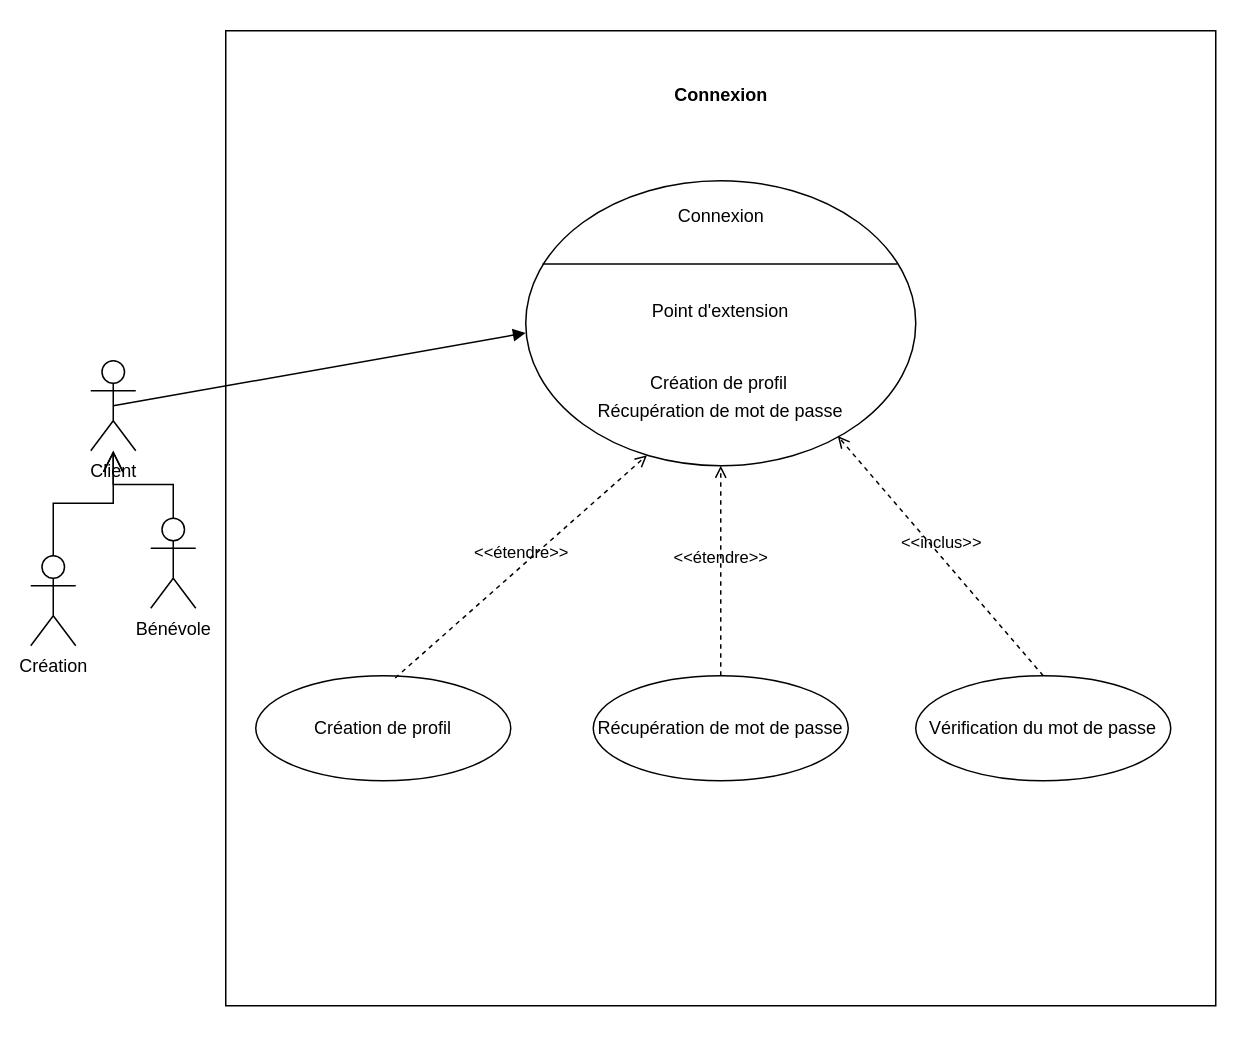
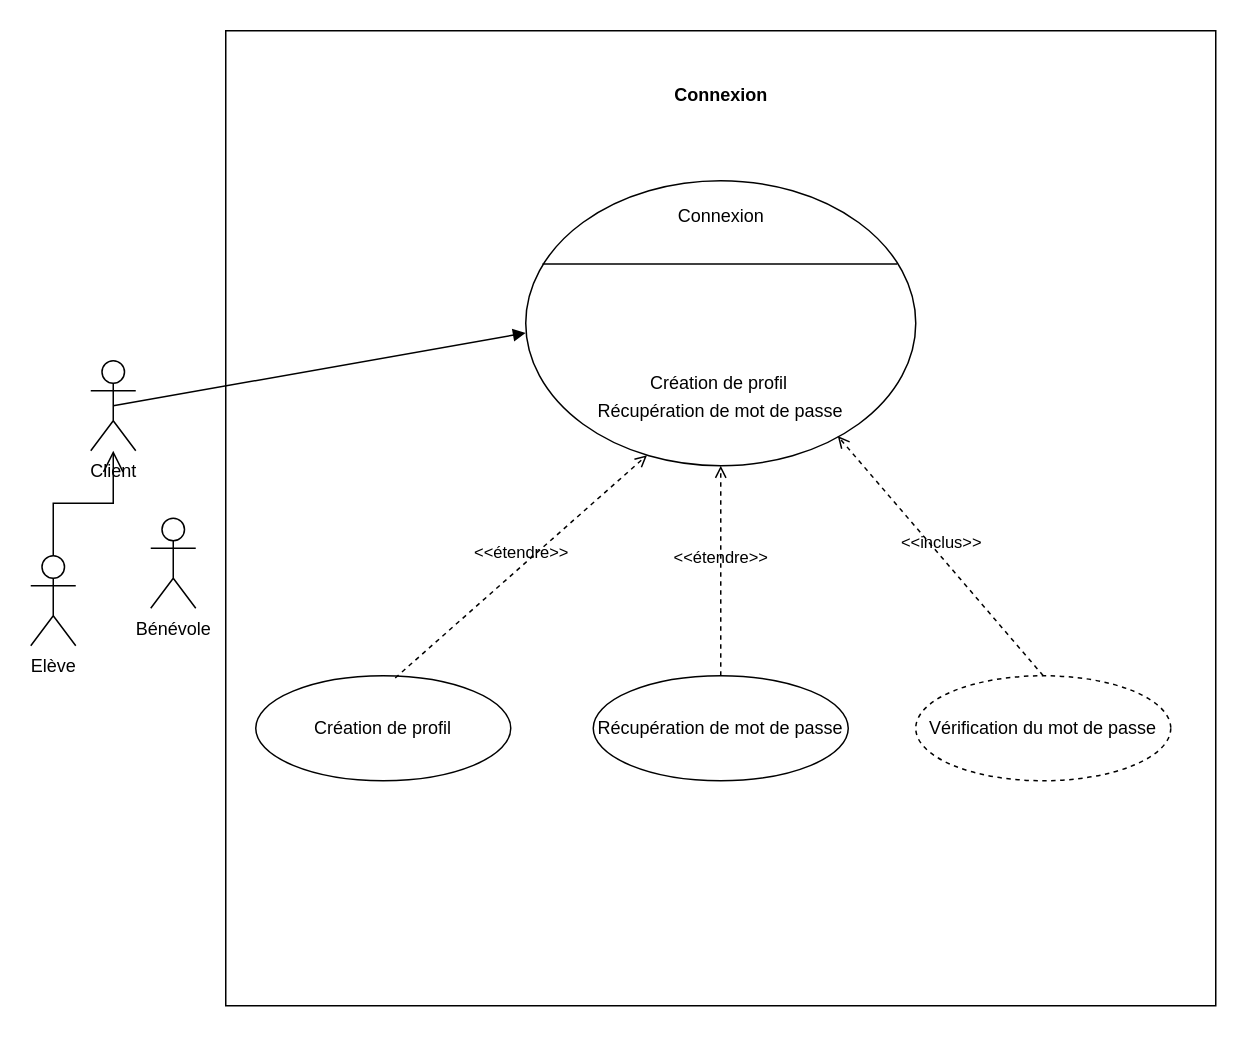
- <mxCell id="12" value="Point d'extension" style="text;html=1;align=center;verticalAlign=middle;rotatable=0;fillColor=none;strokeColor=none;whiteSpace=wrap;" parent="9" vertex="1"><mxGeometry x="68.094" y="63.333" width="123.81" height="47.5" as="geometry" /></mxCell>
- <mxCell id="8" value="" style="endArrow=open;endFill=1;endSize=12;html=1;rounded=0;exitX=0.5;exitY=0;exitDx=0;exitDy=0;exitPerimeter=0;edgeStyle=orthogonalEdgeStyle;" parent="1" source="6" target="4" edge="1"><mxGeometry width="160" relative="1" as="geometry"><mxPoint x="45" y="380" as="sourcePoint" /><mxPoint x="85" y="310" as="targetPoint" /></mxGeometry></mxCell>
- <mxCell id="5" value="Création" style="shape=umlActor;verticalLabelPosition=bottom;verticalAlign=top;html=1;" parent="1" vertex="1"><mxGeometry x="20" y="370" width="30" height="60" as="geometry" /></mxCell>
+ <mxCell id="5" value="Elève" style="shape=umlActor;verticalLabelPosition=bottom;verticalAlign=top;html=1;" parent="1" vertex="1"><mxGeometry x="20" y="370" width="30" height="60" as="geometry" /></mxCell>
- <mxCell id="19" value="Vérification du mot de passe" style="ellipse;html=1;whiteSpace=wrap;" parent="1" vertex="1"><mxGeometry x="610" y="450" width="170" height="70" as="geometry" /></mxCell>
+ <mxCell id="19" value="Vérification du mot de passe" style="ellipse;html=1;whiteSpace=wrap;dashed=1;" parent="1" vertex="1"><mxGeometry x="610" y="450" width="170" height="70" as="geometry" /></mxCell>
